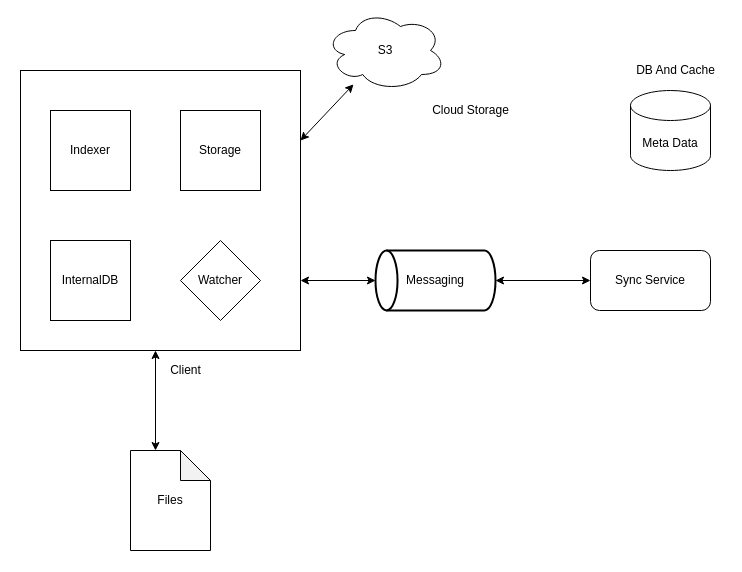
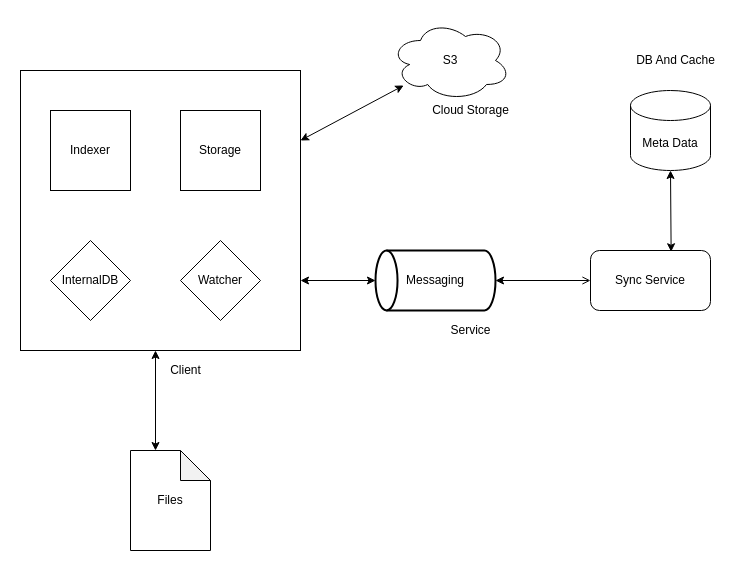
- <mxCell id="8" value="S3" style="ellipse;shape=cloud;whiteSpace=wrap;html=1;" vertex="1" parent="1"><mxGeometry x="325" y="10" width="120" height="80" as="geometry" /></mxCell>
+ <mxCell id="8" value="S3" style="ellipse;shape=cloud;whiteSpace=wrap;html=1;" vertex="1" parent="1"><mxGeometry x="390" y="20" width="120" height="80" as="geometry" /></mxCell>
- <mxCell id="16" value="DB And Cache" style="text;html=1;align=center;verticalAlign=middle;resizable=0;points=[];autosize=1;strokeColor=none;fillColor=none;" vertex="1" parent="1"><mxGeometry x="630" y="60" width="90" height="20" as="geometry" /></mxCell>
+ <mxCell id="16" value="DB And Cache" style="text;html=1;align=center;verticalAlign=middle;resizable=0;points=[];autosize=1;strokeColor=none;fillColor=none;" vertex="1" parent="1"><mxGeometry x="630" y="50" width="90" height="20" as="geometry" /></mxCell>
+ <mxCell id="17" value="" style="endArrow=classic;startArrow=classic;html=1;rounded=0;exitX=0.672;exitY=0.021;exitDx=0;exitDy=0;exitPerimeter=0;entryX=0.5;entryY=1;entryDx=0;entryDy=0;entryPerimeter=0;" edge="1" parent="1" source="13" target="15"><mxGeometry width="50" height="50" relative="1" as="geometry"><mxPoint x="440" y="160" as="sourcePoint" /><mxPoint x="490" y="110" as="targetPoint" /></mxGeometry></mxCell>
- <mxCell id="5" value="InternalDB" style="whiteSpace=wrap;html=1;aspect=fixed;" vertex="1" parent="1"><mxGeometry x="50" y="240" width="80" height="80" as="geometry" /></mxCell>
+ <mxCell id="5" value="InternalDB" style="rhombus;whiteSpace=wrap;html=1;aspect=fixed;" vertex="1" parent="1"><mxGeometry x="50" y="240" width="80" height="80" as="geometry" /></mxCell>
- <mxCell id="14" value="" style="endArrow=classic;startArrow=classic;html=1;rounded=0;exitX=0;exitY=0.5;exitDx=0;exitDy=0;exitPerimeter=0;entryX=0;entryY=0.5;entryDx=0;entryDy=0;" edge="1" parent="1" source="9" target="13"><mxGeometry width="50" height="50" relative="1" as="geometry"><mxPoint x="440" y="160" as="sourcePoint" /><mxPoint x="490" y="110" as="targetPoint" /></mxGeometry></mxCell>
+ <mxCell id="14" value="" style="endArrow=open;startArrow=classic;html=1;rounded=0;exitX=0;exitY=0.5;exitDx=0;exitDy=0;exitPerimeter=0;entryX=0;entryY=0.5;entryDx=0;entryDy=0;" edge="1" parent="1" source="9" target="13"><mxGeometry width="50" height="50" relative="1" as="geometry"><mxPoint x="440" y="160" as="sourcePoint" /><mxPoint x="490" y="110" as="targetPoint" /></mxGeometry></mxCell>
+ <mxCell id="10" value="Service" style="text;html=1;align=center;verticalAlign=middle;resizable=0;points=[];autosize=1;strokeColor=none;fillColor=none;" vertex="1" parent="1"><mxGeometry x="440" y="320" width="60" height="20" as="geometry" /></mxCell>
